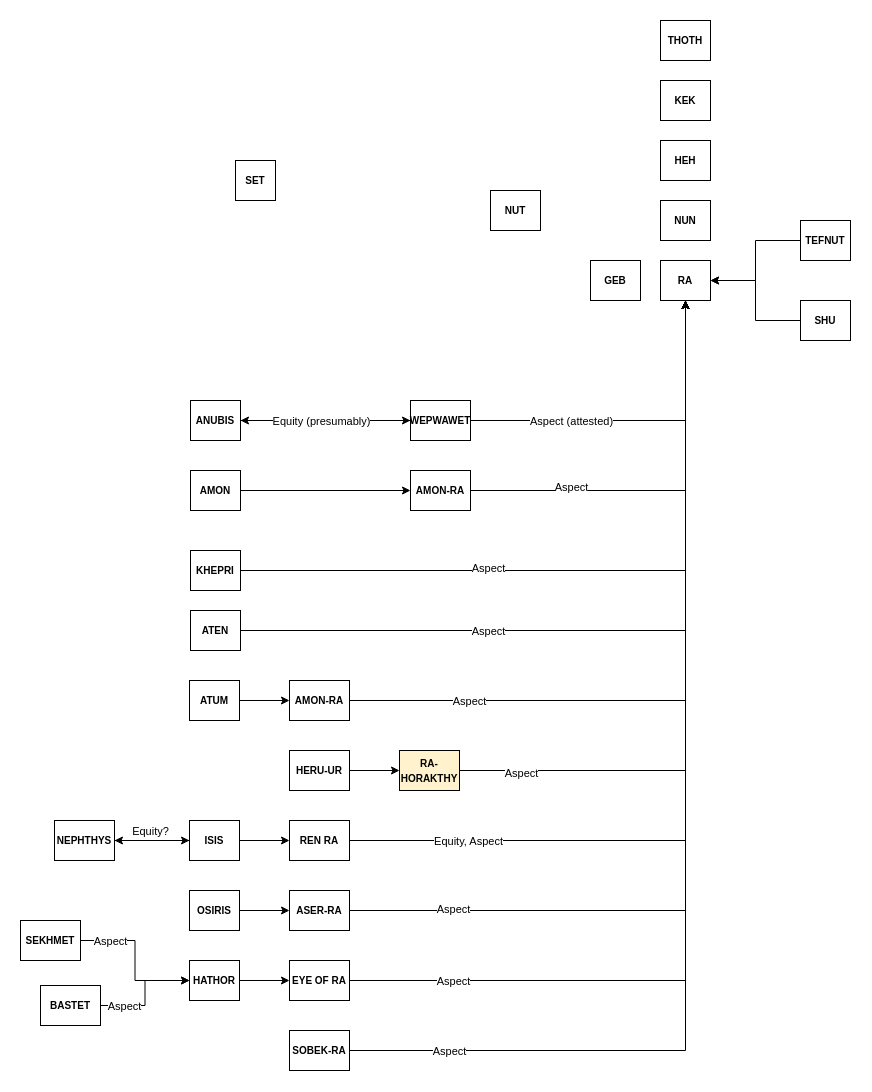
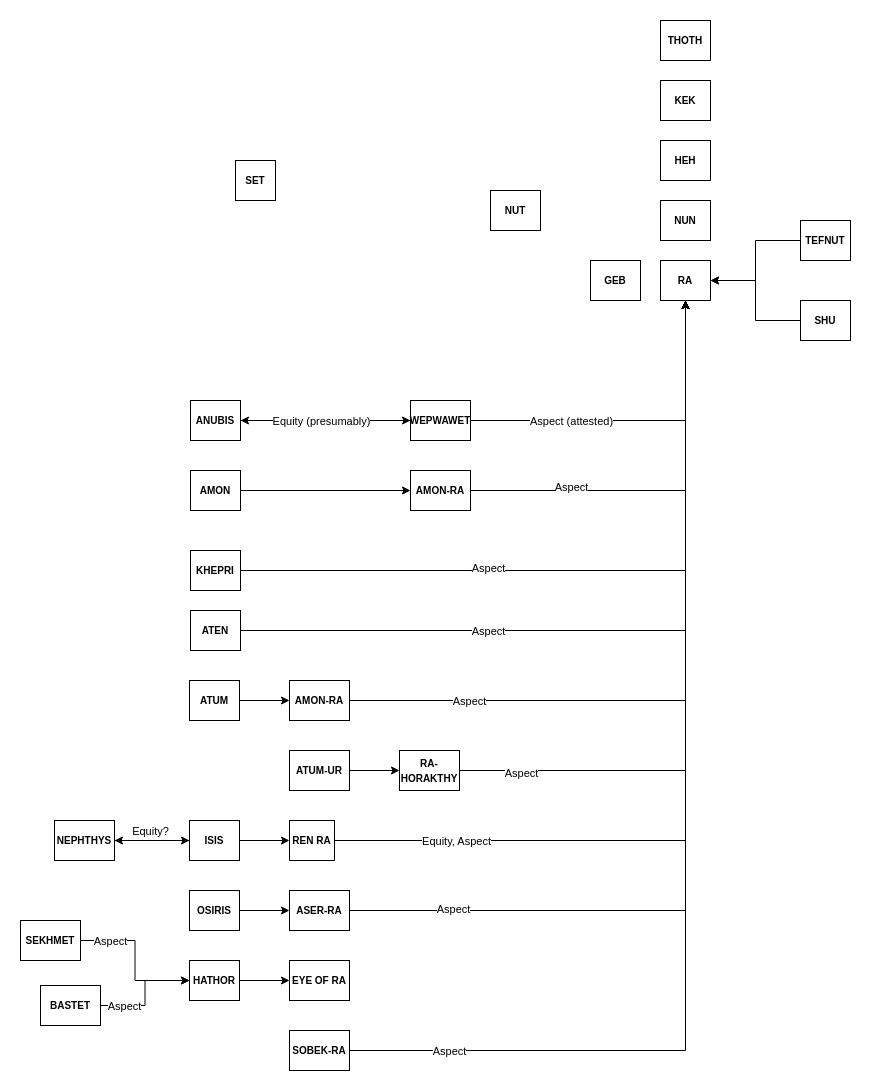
- <mxCell id="20" value="&lt;font size=&quot;1&quot;&gt;&lt;b&gt;HERU-UR&lt;/b&gt;&lt;/font&gt;" style="rounded=0;whiteSpace=wrap;html=1;" vertex="1" parent="1"><mxGeometry x="289" y="750" width="60" height="40" as="geometry" /></mxCell>
+ <mxCell id="20" value="&lt;font size=&quot;1&quot;&gt;&lt;b&gt;ATUM-UR&lt;/b&gt;&lt;/font&gt;" style="rounded=0;whiteSpace=wrap;html=1;" vertex="1" parent="1"><mxGeometry x="289" y="750" width="60" height="40" as="geometry" /></mxCell>
- <mxCell id="23" value="&lt;font size=&quot;1&quot;&gt;&lt;b&gt;RA-HORAKTHY&lt;/b&gt;&lt;/font&gt;" style="rounded=0;whiteSpace=wrap;html=1;fillColor=#fff2cc;" vertex="1" parent="1"><mxGeometry x="399" y="750" width="60" height="40" as="geometry" /></mxCell>
+ <mxCell id="23" value="&lt;font size=&quot;1&quot;&gt;&lt;b&gt;RA-HORAKTHY&lt;/b&gt;&lt;/font&gt;" style="rounded=0;whiteSpace=wrap;html=1;" vertex="1" parent="1"><mxGeometry x="399" y="750" width="60" height="40" as="geometry" /></mxCell>
- <mxCell id="40" value="&lt;font size=&quot;1&quot;&gt;&lt;b&gt;REN RA&lt;/b&gt;&lt;/font&gt;" style="rounded=0;whiteSpace=wrap;html=1;" vertex="1" parent="1"><mxGeometry x="289" y="820" width="60" height="40" as="geometry" /></mxCell>
+ <mxCell id="40" value="&lt;font size=&quot;1&quot;&gt;&lt;b&gt;REN RA&lt;/b&gt;&lt;/font&gt;" style="rounded=0;whiteSpace=wrap;html=1;" vertex="1" parent="1"><mxGeometry x="289" y="820" width="45" height="40" as="geometry" /></mxCell>
- <mxCell id="26" style="edgeStyle=orthogonalEdgeStyle;rounded=0;orthogonalLoop=1;jettySize=auto;html=1;entryX=0.5;entryY=1;entryDx=0;entryDy=0;" edge="1" parent="1" source="28" target="2"><mxGeometry relative="1" as="geometry"><mxPoint x="625" y="460" as="targetPoint" /></mxGeometry></mxCell>
- <mxCell id="27" value="Aspect" style="edgeLabel;html=1;align=center;verticalAlign=middle;resizable=0;points=[];" vertex="1" connectable="0" parent="26"><mxGeometry x="-0.785" y="2" relative="1" as="geometry"><mxPoint x="-6" y="2" as="offset" /></mxGeometry></mxCell>
